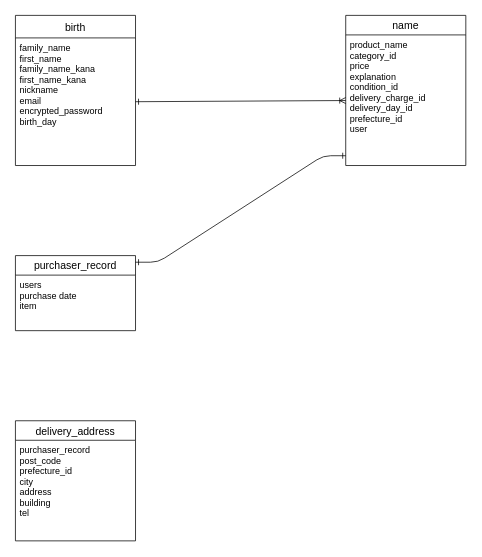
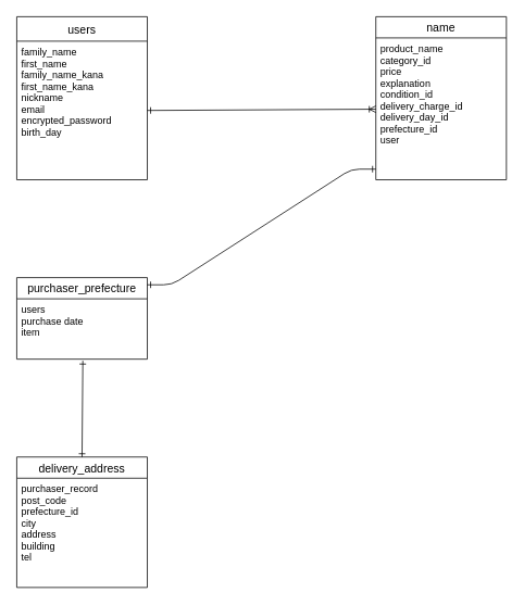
- <mxCell id="2" value="birth" style="swimlane;fontStyle=0;childLayout=stackLayout;horizontal=1;startSize=30;horizontalStack=0;resizeParent=1;resizeParentMax=0;resizeLast=0;collapsible=1;marginBottom=0;align=center;fontSize=14;" parent="1" vertex="1"><mxGeometry x="20" y="20" width="160" height="200" as="geometry" /></mxCell>
+ <mxCell id="2" value="users" style="swimlane;fontStyle=0;childLayout=stackLayout;horizontal=1;startSize=30;horizontalStack=0;resizeParent=1;resizeParentMax=0;resizeLast=0;collapsible=1;marginBottom=0;align=center;fontSize=14;" parent="1" vertex="1"><mxGeometry x="20" y="20" width="160" height="200" as="geometry" /></mxCell>
- <mxCell id="10" value="purchaser_record" style="swimlane;fontStyle=0;childLayout=stackLayout;horizontal=1;startSize=26;horizontalStack=0;resizeParent=1;resizeParentMax=0;resizeLast=0;collapsible=1;marginBottom=0;align=center;fontSize=14;" parent="1" vertex="1"><mxGeometry x="20" y="340" width="160" height="100" as="geometry" /></mxCell>
+ <mxCell id="10" value="purchaser_prefecture" style="swimlane;fontStyle=0;childLayout=stackLayout;horizontal=1;startSize=26;horizontalStack=0;resizeParent=1;resizeParentMax=0;resizeLast=0;collapsible=1;marginBottom=0;align=center;fontSize=14;" parent="1" vertex="1"><mxGeometry x="20" y="340" width="160" height="100" as="geometry" /></mxCell>
+ <mxCell id="9" style="edgeStyle=none;html=1;startArrow=ERone;startFill=0;endArrow=ERone;endFill=0;entryX=0.5;entryY=0;entryDx=0;entryDy=0;exitX=0.506;exitY=1.027;exitDx=0;exitDy=0;exitPerimeter=0;" parent="1" source="11" edge="1" target="6"><mxGeometry relative="1" as="geometry"><mxPoint x="100" y="490" as="targetPoint" /><mxPoint x="100" y="460" as="sourcePoint" /></mxGeometry></mxCell>
